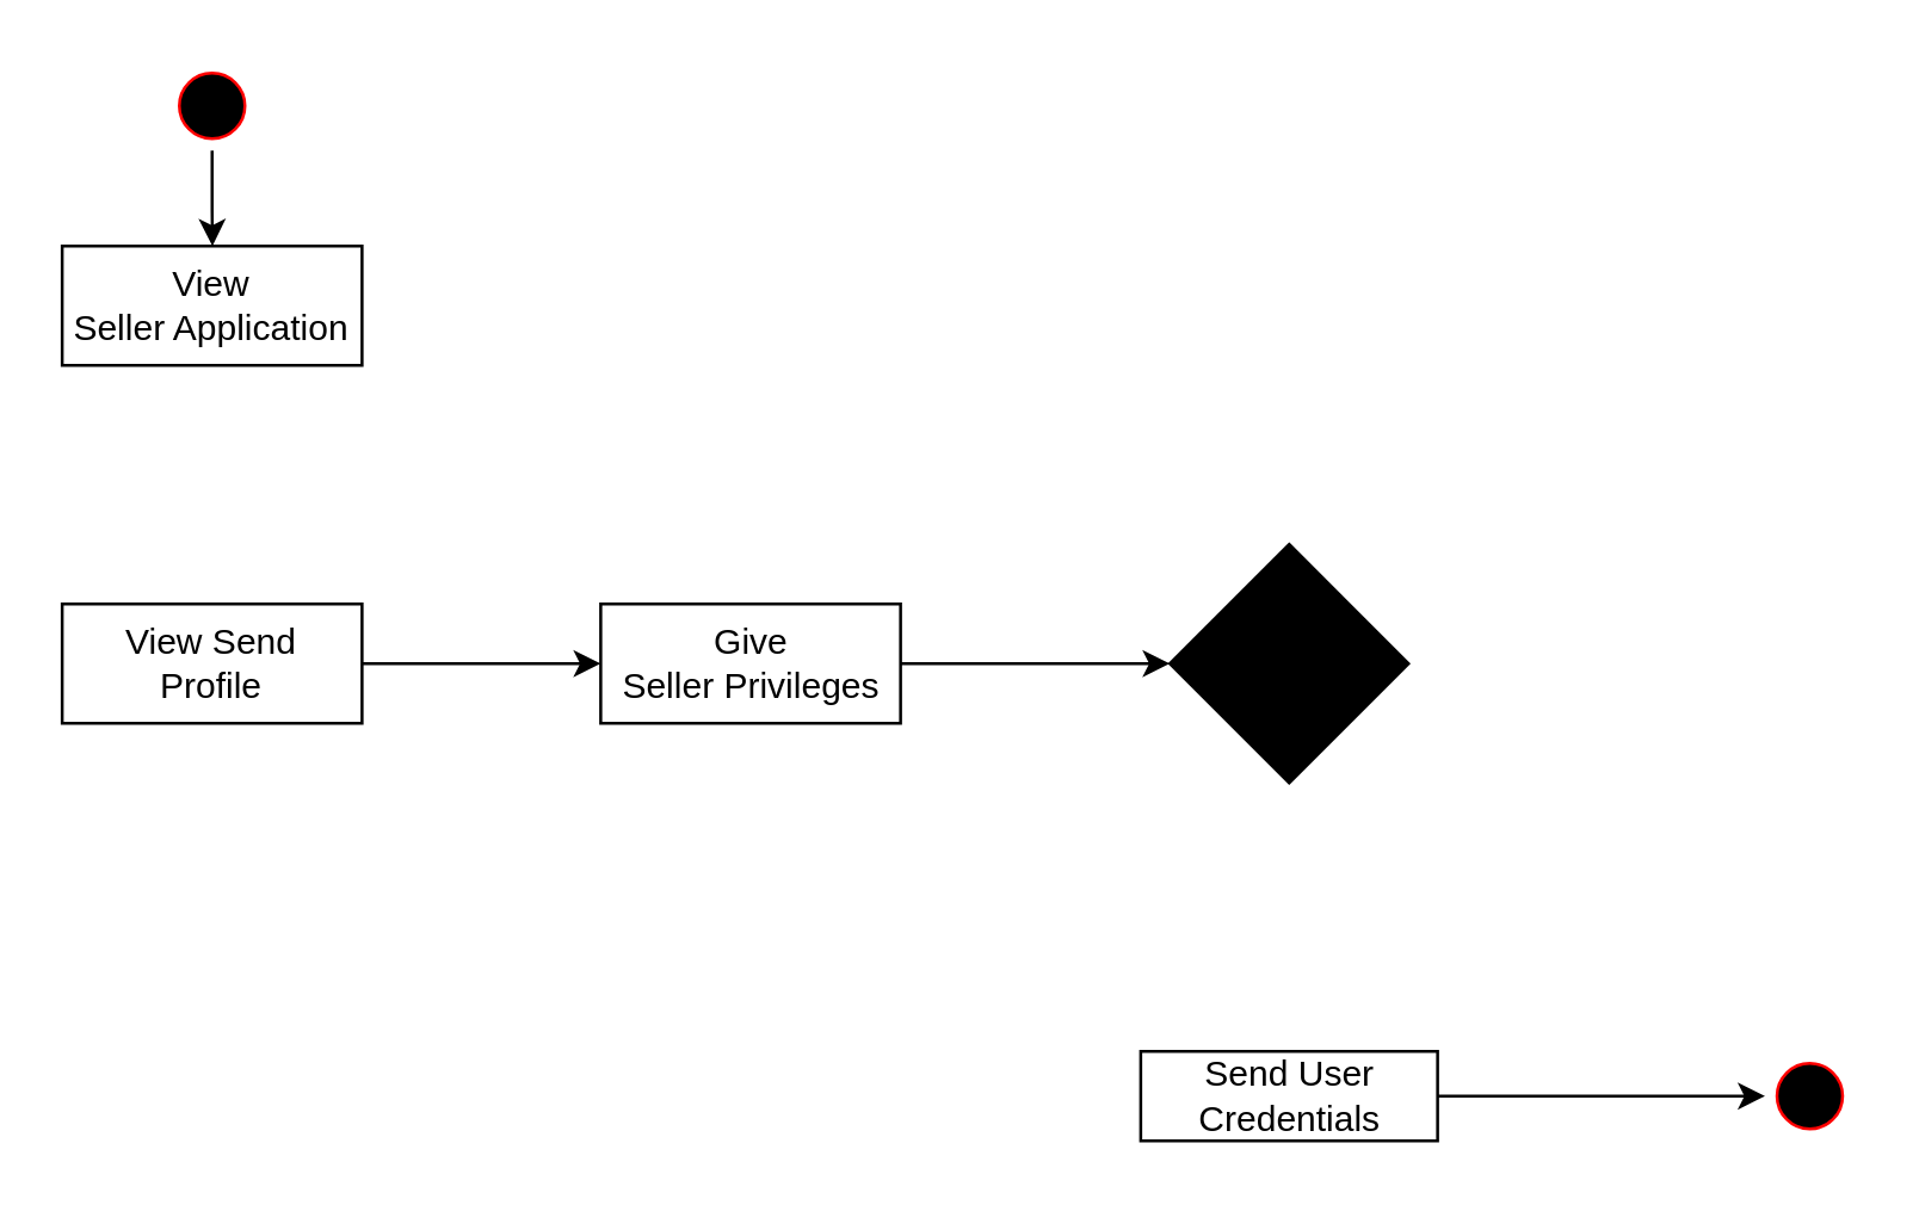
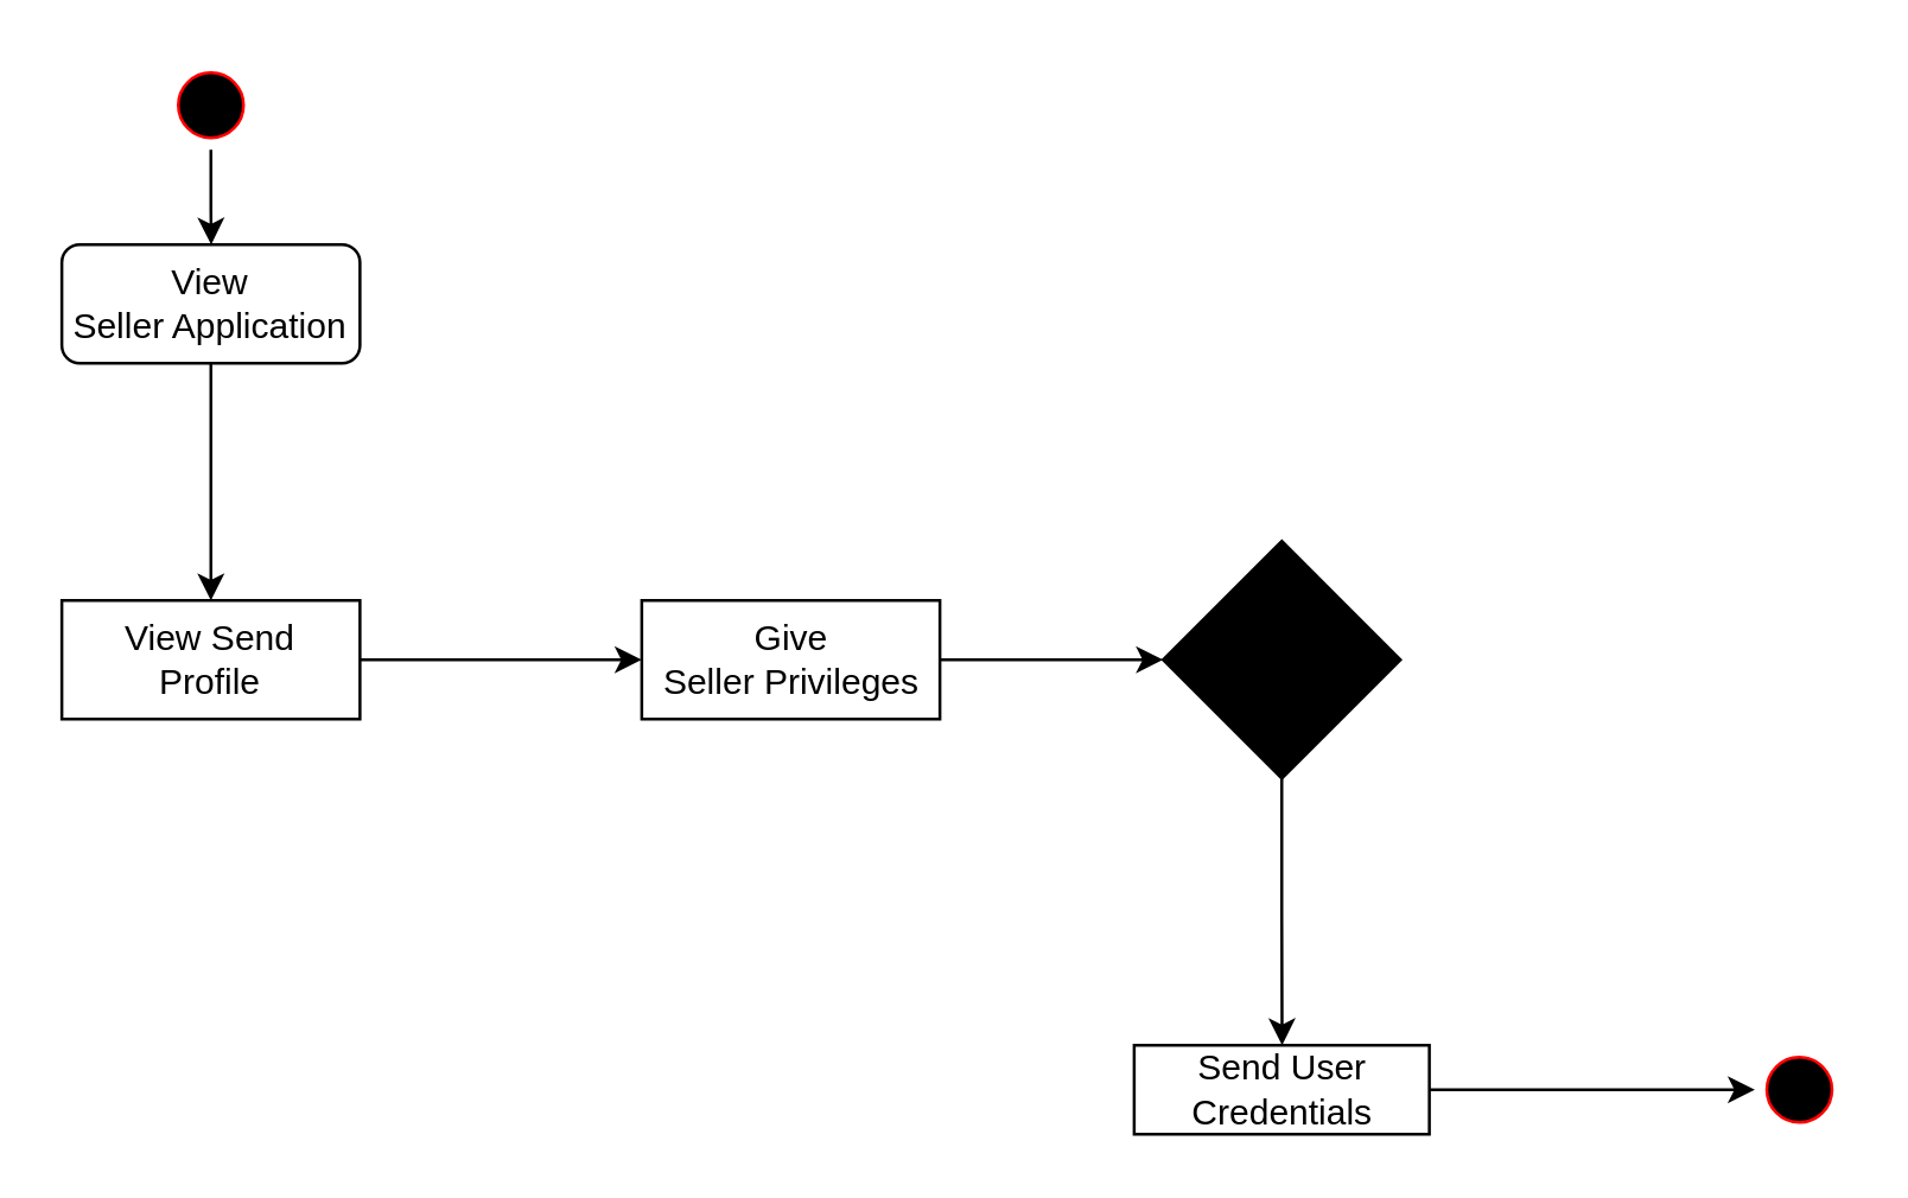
- <mxCell id="6" value="&lt;div&gt;View &lt;br&gt;&lt;/div&gt;&lt;div&gt;Seller Application&lt;br&gt;&lt;/div&gt;" style="rounded=0;whiteSpace=wrap;html=1;" parent="1" vertex="1"><mxGeometry x="20.25" y="82" width="100.5" height="40" as="geometry" /></mxCell>
+ <mxCell id="6" value="&lt;div&gt;View &lt;br&gt;&lt;/div&gt;&lt;div&gt;Seller Application&lt;br&gt;&lt;/div&gt;" style="whiteSpace=wrap;html=1;rounded=1;" parent="1" vertex="1"><mxGeometry x="20.25" y="82" width="100.5" height="40" as="geometry" /></mxCell>
+ <mxCell id="5" value="" style="edgeStyle=orthogonalEdgeStyle;rounded=0;orthogonalLoop=1;jettySize=auto;html=1;" parent="1" source="6" target="8" edge="1"><mxGeometry relative="1" as="geometry" /></mxCell>
- <mxCell id="10" value="&lt;div&gt;Give &lt;br&gt;&lt;/div&gt;&lt;div&gt;Seller Privileges&lt;br&gt;&lt;/div&gt;" style="rounded=0;whiteSpace=wrap;html=1;" parent="1" vertex="1"><mxGeometry x="200.75" y="202" width="100.5" height="40" as="geometry" /></mxCell>
+ <mxCell id="10" value="&lt;div&gt;Give &lt;br&gt;&lt;/div&gt;&lt;div&gt;Seller Privileges&lt;br&gt;&lt;/div&gt;" style="rounded=0;whiteSpace=wrap;html=1;" parent="1" vertex="1"><mxGeometry x="215.75" y="202" width="100.5" height="40" as="geometry" /></mxCell>
+ <mxCell id="11" value="" style="edgeStyle=orthogonalEdgeStyle;rounded=0;orthogonalLoop=1;jettySize=auto;html=1;" parent="1" source="12" target="14" edge="1"><mxGeometry relative="1" as="geometry" /></mxCell>
